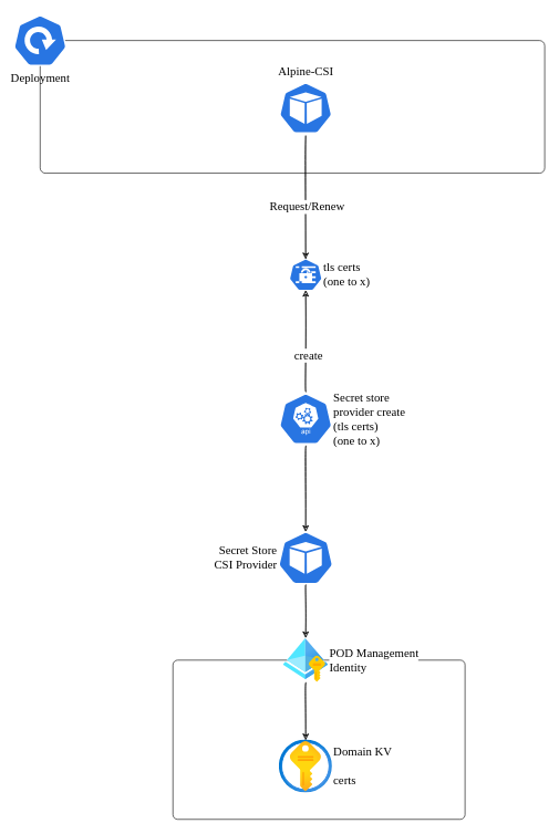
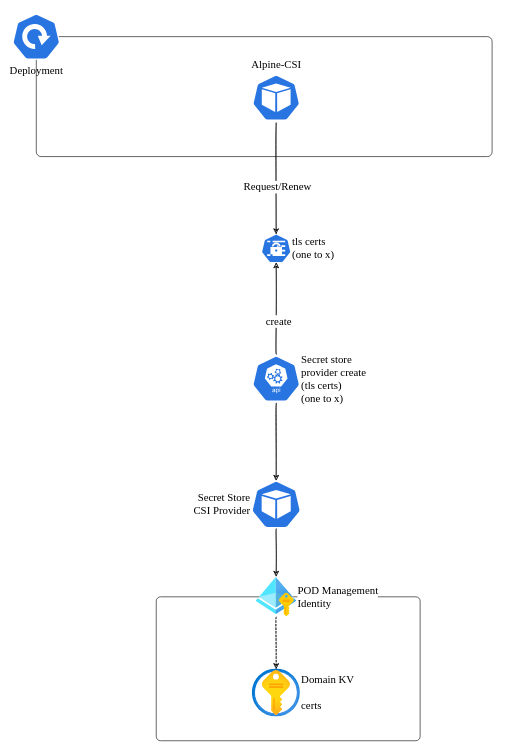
- <mxCell id="17" style="edgeStyle=orthogonalEdgeStyle;curved=1;rounded=0;sketch=1;orthogonalLoop=1;jettySize=auto;html=1;fontFamily=Architects Daughter;fontSource=https%3A%2F%2Ffonts.googleapis.com%2Fcss%3Ffamily%3DArchitects%2BDaughter;fontSize=18;" parent="1" source="18" target="16" edge="1"><mxGeometry relative="1" as="geometry" /></mxCell>
+ <mxCell id="17" style="edgeStyle=orthogonalEdgeStyle;curved=1;rounded=0;sketch=1;orthogonalLoop=1;jettySize=auto;html=1;fontFamily=Architects Daughter;fontSource=https%3A%2F%2Ffonts.googleapis.com%2Fcss%3Ffamily%3DArchitects%2BDaughter;fontSize=18;dashed=1;" parent="1" source="18" target="16" edge="1"><mxGeometry relative="1" as="geometry" /></mxCell>
